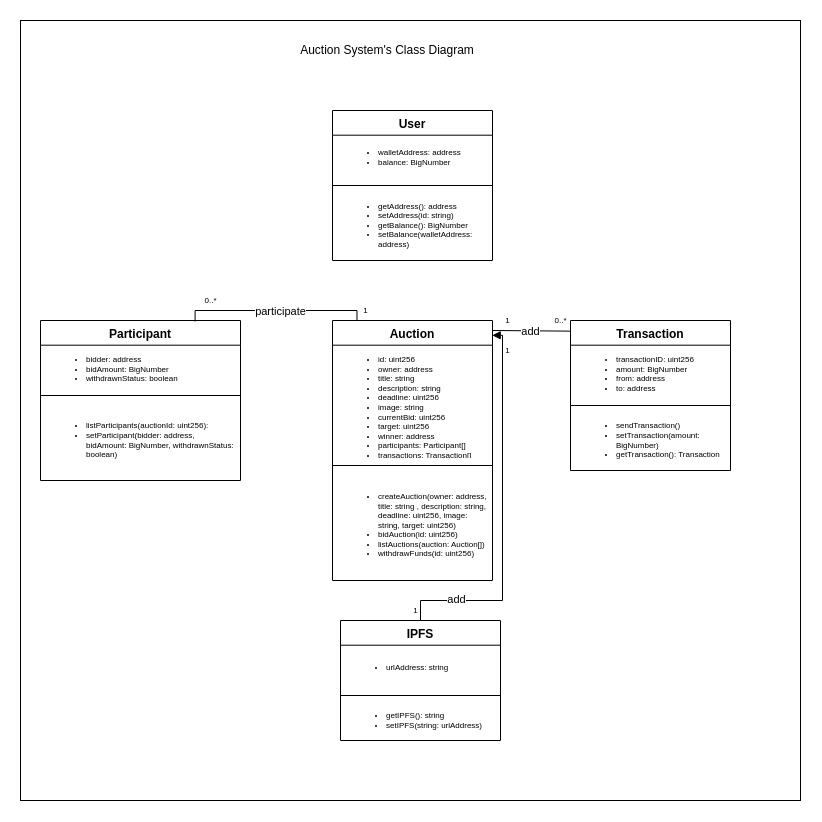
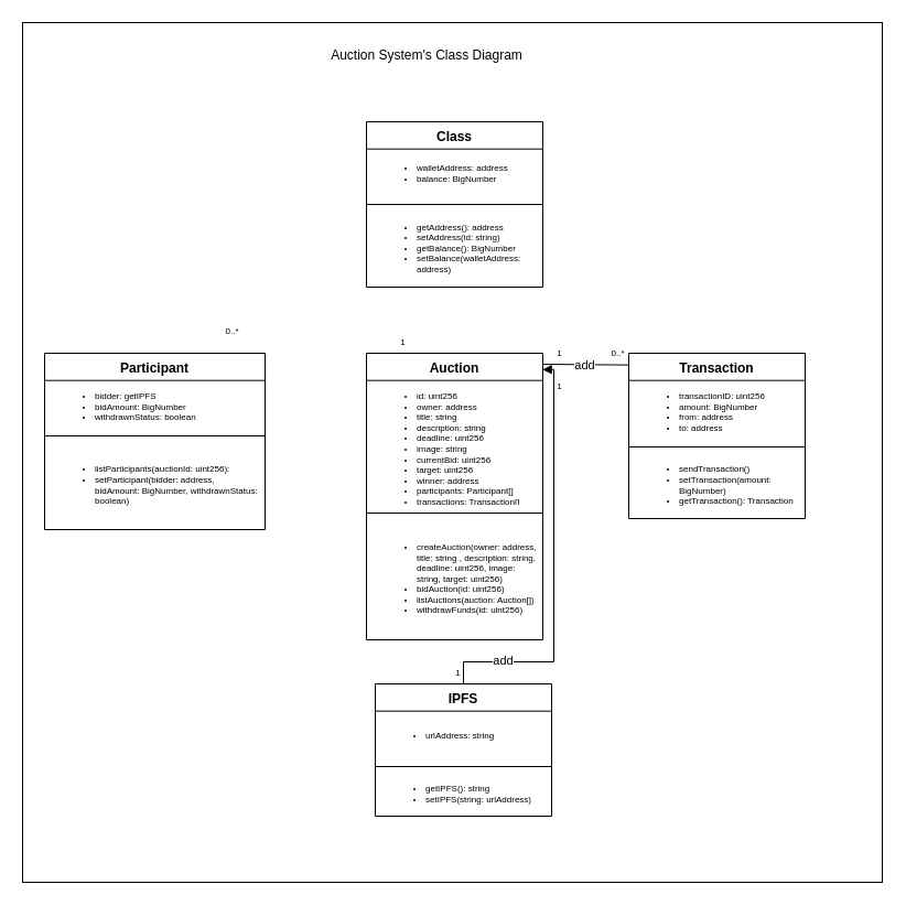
- <mxCell id="11" value="User" style="swimlane;fontStyle=1;align=center;verticalAlign=top;childLayout=stackLayout;horizontal=1;startSize=24.7;horizontalStack=0;resizeParent=1;resizeParentMax=0;resizeLast=0;collapsible=0;marginBottom=0;whiteSpace=wrap;" vertex="1" parent="1"><mxGeometry x="332" y="110" width="160" height="150.0" as="geometry" /></mxCell>
+ <mxCell id="11" value="Class" style="swimlane;fontStyle=1;align=center;verticalAlign=top;childLayout=stackLayout;horizontal=1;startSize=24.7;horizontalStack=0;resizeParent=1;resizeParentMax=0;resizeLast=0;collapsible=0;marginBottom=0;whiteSpace=wrap;" vertex="1" parent="1"><mxGeometry x="332" y="110" width="160" height="150.0" as="geometry" /></mxCell>
- <mxCell id="23" value="" style="endArrow=none;html=1;rounded=0;entryX=0.153;entryY=-0.001;entryDx=0;entryDy=0;entryPerimeter=0;exitX=0.773;exitY=0.006;exitDx=0;exitDy=0;exitPerimeter=0;edgeStyle=orthogonalEdgeStyle;" edge="1" parent="1" source="7" target="3"><mxGeometry width="50" height="50" relative="1" as="geometry"><mxPoint x="340" y="450" as="sourcePoint" /><mxPoint x="390" y="400" as="targetPoint" /></mxGeometry></mxCell>
- <mxCell id="24" value="participate" style="edgeLabel;html=1;align=center;verticalAlign=middle;resizable=0;points=[];" vertex="1" connectable="0" parent="23"><mxGeometry x="-0.137" y="-1" relative="1" as="geometry"><mxPoint x="17" y="-1" as="offset" /></mxGeometry></mxCell>
- <mxCell id="8" value="&lt;ul&gt;&lt;li style=&quot;border-color: var(--border-color);&quot;&gt;&lt;font style=&quot;border-color: var(--border-color);&quot;&gt;bidder: address&lt;/font&gt;&lt;/li&gt;&lt;li style=&quot;border-color: var(--border-color);&quot;&gt;&lt;font style=&quot;border-color: var(--border-color);&quot;&gt;bidAmount: BigNumber&lt;/font&gt;&lt;/li&gt;&lt;li style=&quot;border-color: var(--border-color);&quot;&gt;&lt;font style=&quot;border-color: var(--border-color);&quot;&gt;withdrawnStatus: boolean&lt;/font&gt;&lt;/li&gt;&lt;/ul&gt;" style="text;strokeColor=none;fillColor=none;align=left;verticalAlign=middle;spacingLeft=4;spacingRight=4;overflow=hidden;points=[[0,0.5],[1,0.5]];portConstraint=eastwest;rotatable=0;whiteSpace=wrap;html=1;fontSize=8;" vertex="1" parent="7"><mxGeometry y="24.7" width="200" height="45.3" as="geometry" /></mxCell>
+ <mxCell id="8" value="&lt;ul&gt;&lt;li style=&quot;border-color: var(--border-color);&quot;&gt;&lt;font style=&quot;border-color: var(--border-color);&quot;&gt;bidder: getIPFS&lt;/font&gt;&lt;/li&gt;&lt;li style=&quot;border-color: var(--border-color);&quot;&gt;&lt;font style=&quot;border-color: var(--border-color);&quot;&gt;bidAmount: BigNumber&lt;/font&gt;&lt;/li&gt;&lt;li style=&quot;border-color: var(--border-color);&quot;&gt;&lt;font style=&quot;border-color: var(--border-color);&quot;&gt;withdrawnStatus: boolean&lt;/font&gt;&lt;/li&gt;&lt;/ul&gt;" style="text;strokeColor=none;fillColor=none;align=left;verticalAlign=middle;spacingLeft=4;spacingRight=4;overflow=hidden;points=[[0,0.5],[1,0.5]];portConstraint=eastwest;rotatable=0;whiteSpace=wrap;html=1;fontSize=8;" vertex="1" parent="7"><mxGeometry y="24.7" width="200" height="45.3" as="geometry" /></mxCell>
